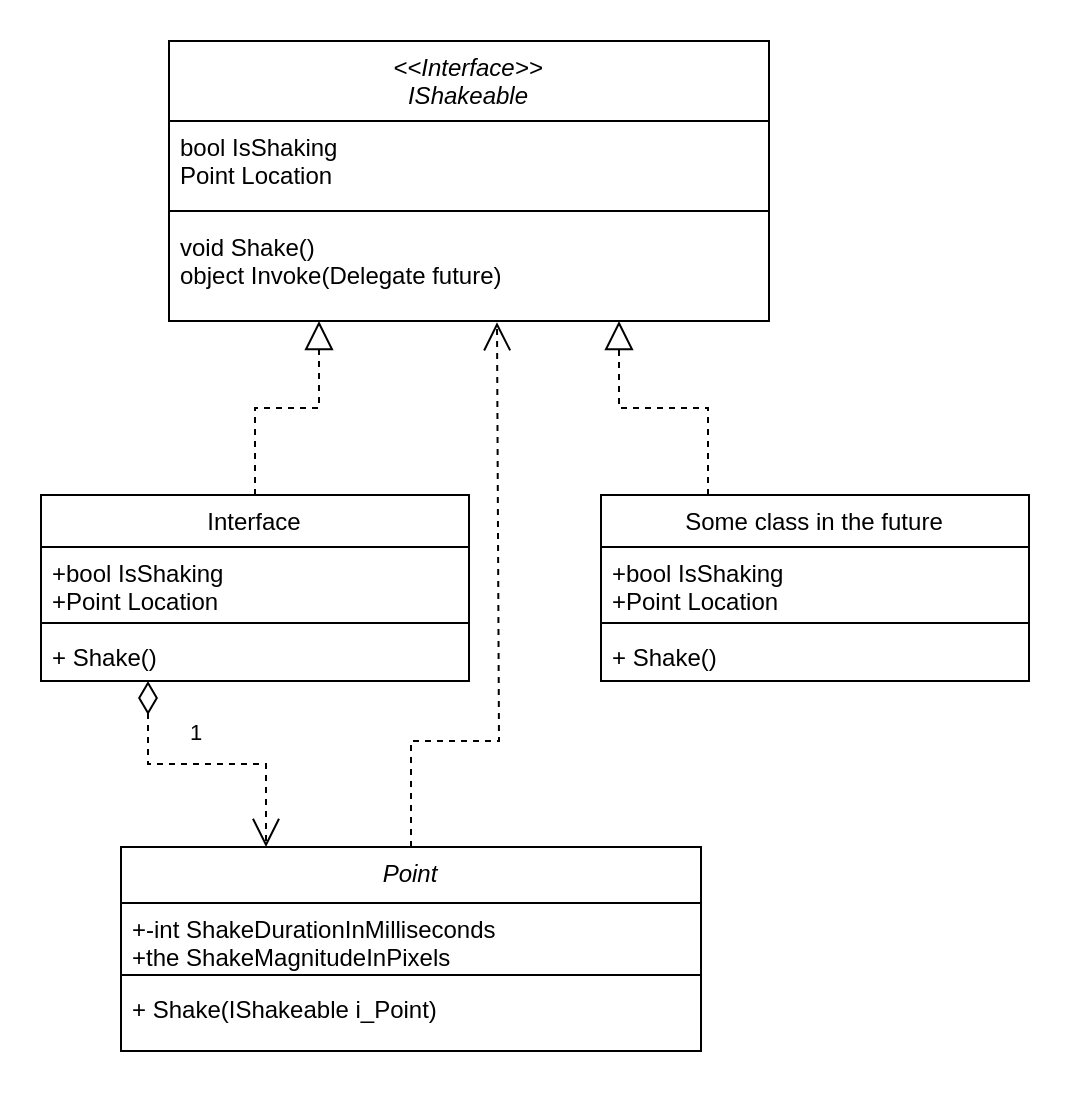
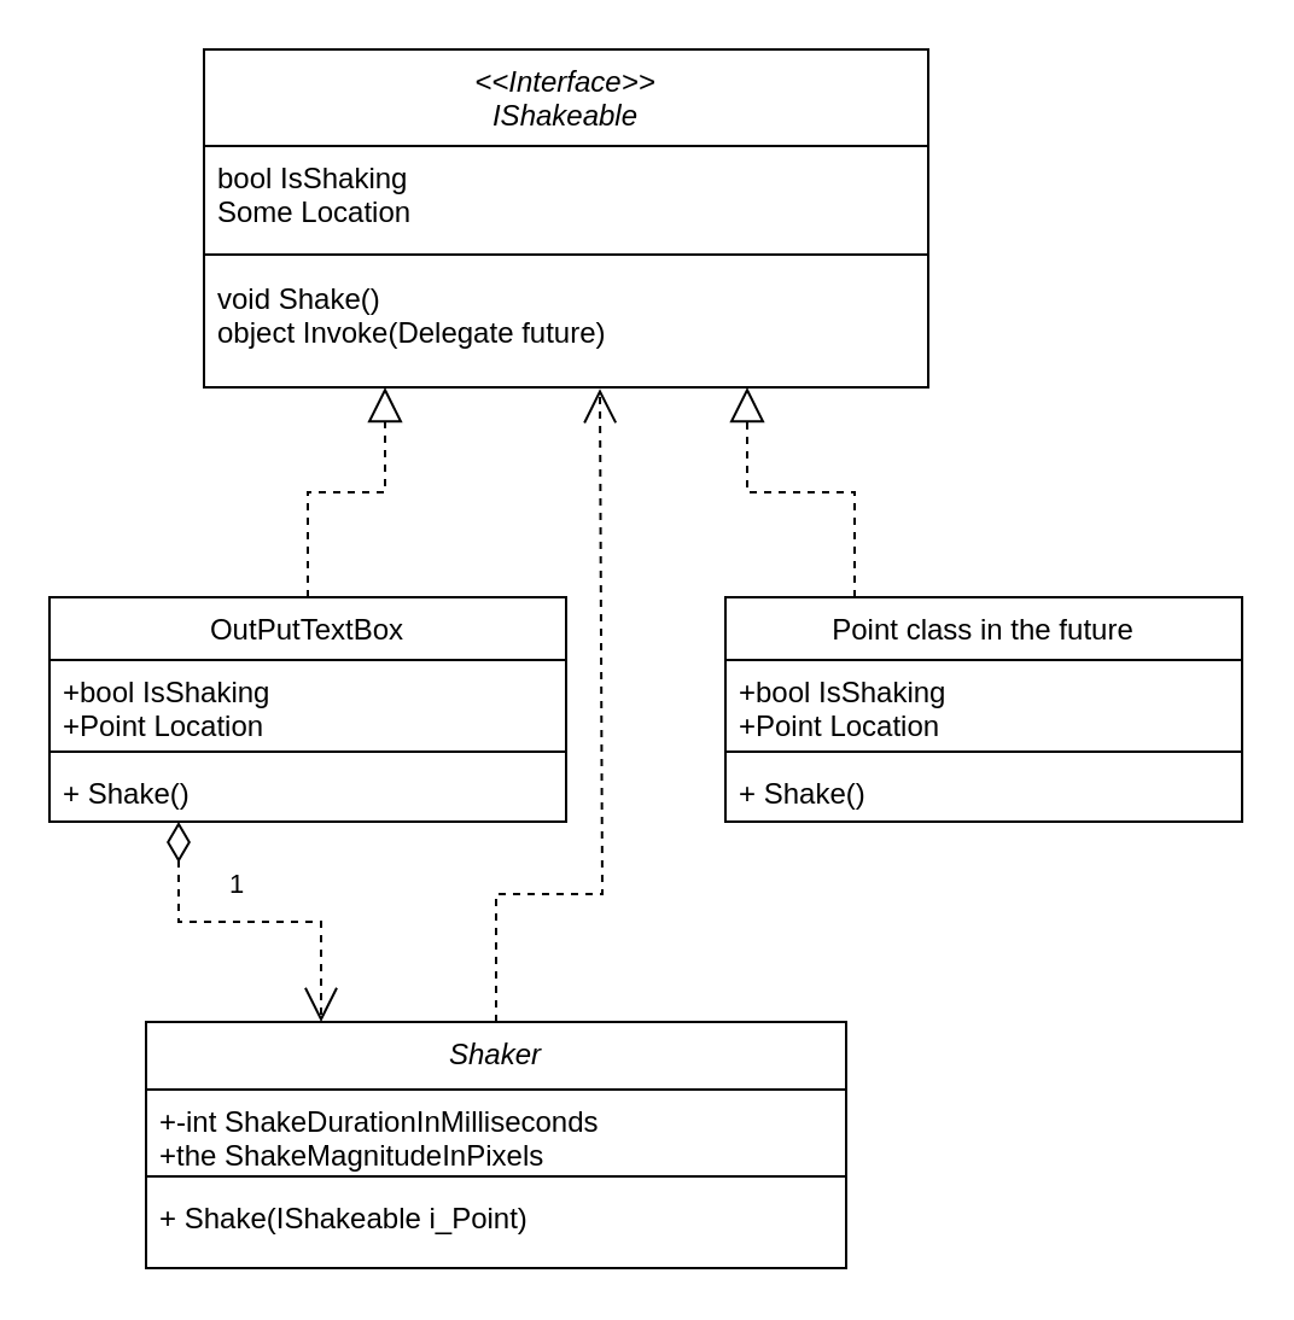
- <mxCell id="3" value="bool IsShaking&#10;Point Location" style="text;align=left;verticalAlign=top;spacingLeft=4;spacingRight=4;overflow=hidden;rotatable=0;points=[[0,0.5],[1,0.5]];portConstraint=eastwest;rounded=0;shadow=0;html=0;" vertex="1" parent="2"><mxGeometry y="40" width="300" height="40" as="geometry" /></mxCell>
+ <mxCell id="3" value="bool IsShaking&#10;Some Location" style="text;align=left;verticalAlign=top;spacingLeft=4;spacingRight=4;overflow=hidden;rotatable=0;points=[[0,0.5],[1,0.5]];portConstraint=eastwest;rounded=0;shadow=0;html=0;" vertex="1" parent="2"><mxGeometry y="40" width="300" height="40" as="geometry" /></mxCell>
- <mxCell id="6" value="Interface" style="swimlane;fontStyle=0;align=center;verticalAlign=top;childLayout=stackLayout;horizontal=1;startSize=26;horizontalStack=0;resizeParent=1;resizeLast=0;collapsible=1;marginBottom=0;rounded=0;shadow=0;strokeWidth=1;" parent="1" vertex="1"><mxGeometry x="20" y="247" width="214" height="93" as="geometry"><mxRectangle x="130" y="380" width="160" height="26" as="alternateBounds" /></mxGeometry></mxCell>
+ <mxCell id="6" value="OutPutTextBox" style="swimlane;fontStyle=0;align=center;verticalAlign=top;childLayout=stackLayout;horizontal=1;startSize=26;horizontalStack=0;resizeParent=1;resizeLast=0;collapsible=1;marginBottom=0;rounded=0;shadow=0;strokeWidth=1;" parent="1" vertex="1"><mxGeometry x="20" y="247" width="214" height="93" as="geometry"><mxRectangle x="130" y="380" width="160" height="26" as="alternateBounds" /></mxGeometry></mxCell>
- <mxCell id="17" value="Some class in the future" style="swimlane;fontStyle=0;align=center;verticalAlign=top;childLayout=stackLayout;horizontal=1;startSize=26;horizontalStack=0;resizeParent=1;resizeLast=0;collapsible=1;marginBottom=0;rounded=0;shadow=0;strokeWidth=1;" vertex="1" parent="1"><mxGeometry x="300" y="247" width="214" height="93" as="geometry"><mxRectangle x="130" y="380" width="160" height="26" as="alternateBounds" /></mxGeometry></mxCell>
+ <mxCell id="17" value="Point class in the future" style="swimlane;fontStyle=0;align=center;verticalAlign=top;childLayout=stackLayout;horizontal=1;startSize=26;horizontalStack=0;resizeParent=1;resizeLast=0;collapsible=1;marginBottom=0;rounded=0;shadow=0;strokeWidth=1;" vertex="1" parent="1"><mxGeometry x="300" y="247" width="214" height="93" as="geometry"><mxRectangle x="130" y="380" width="160" height="26" as="alternateBounds" /></mxGeometry></mxCell>
- <mxCell id="10" value="Point" style="swimlane;fontStyle=2;align=center;verticalAlign=top;childLayout=stackLayout;horizontal=1;startSize=28;horizontalStack=0;resizeParent=1;resizeLast=0;collapsible=1;marginBottom=0;rounded=0;shadow=0;strokeWidth=1;" vertex="1" parent="1"><mxGeometry x="60" y="423" width="290" height="102" as="geometry"><mxRectangle x="230" y="140" width="160" height="26" as="alternateBounds" /></mxGeometry></mxCell>
+ <mxCell id="10" value="Shaker" style="swimlane;fontStyle=2;align=center;verticalAlign=top;childLayout=stackLayout;horizontal=1;startSize=28;horizontalStack=0;resizeParent=1;resizeLast=0;collapsible=1;marginBottom=0;rounded=0;shadow=0;strokeWidth=1;" vertex="1" parent="1"><mxGeometry x="60" y="423" width="290" height="102" as="geometry"><mxRectangle x="230" y="140" width="160" height="26" as="alternateBounds" /></mxGeometry></mxCell>
